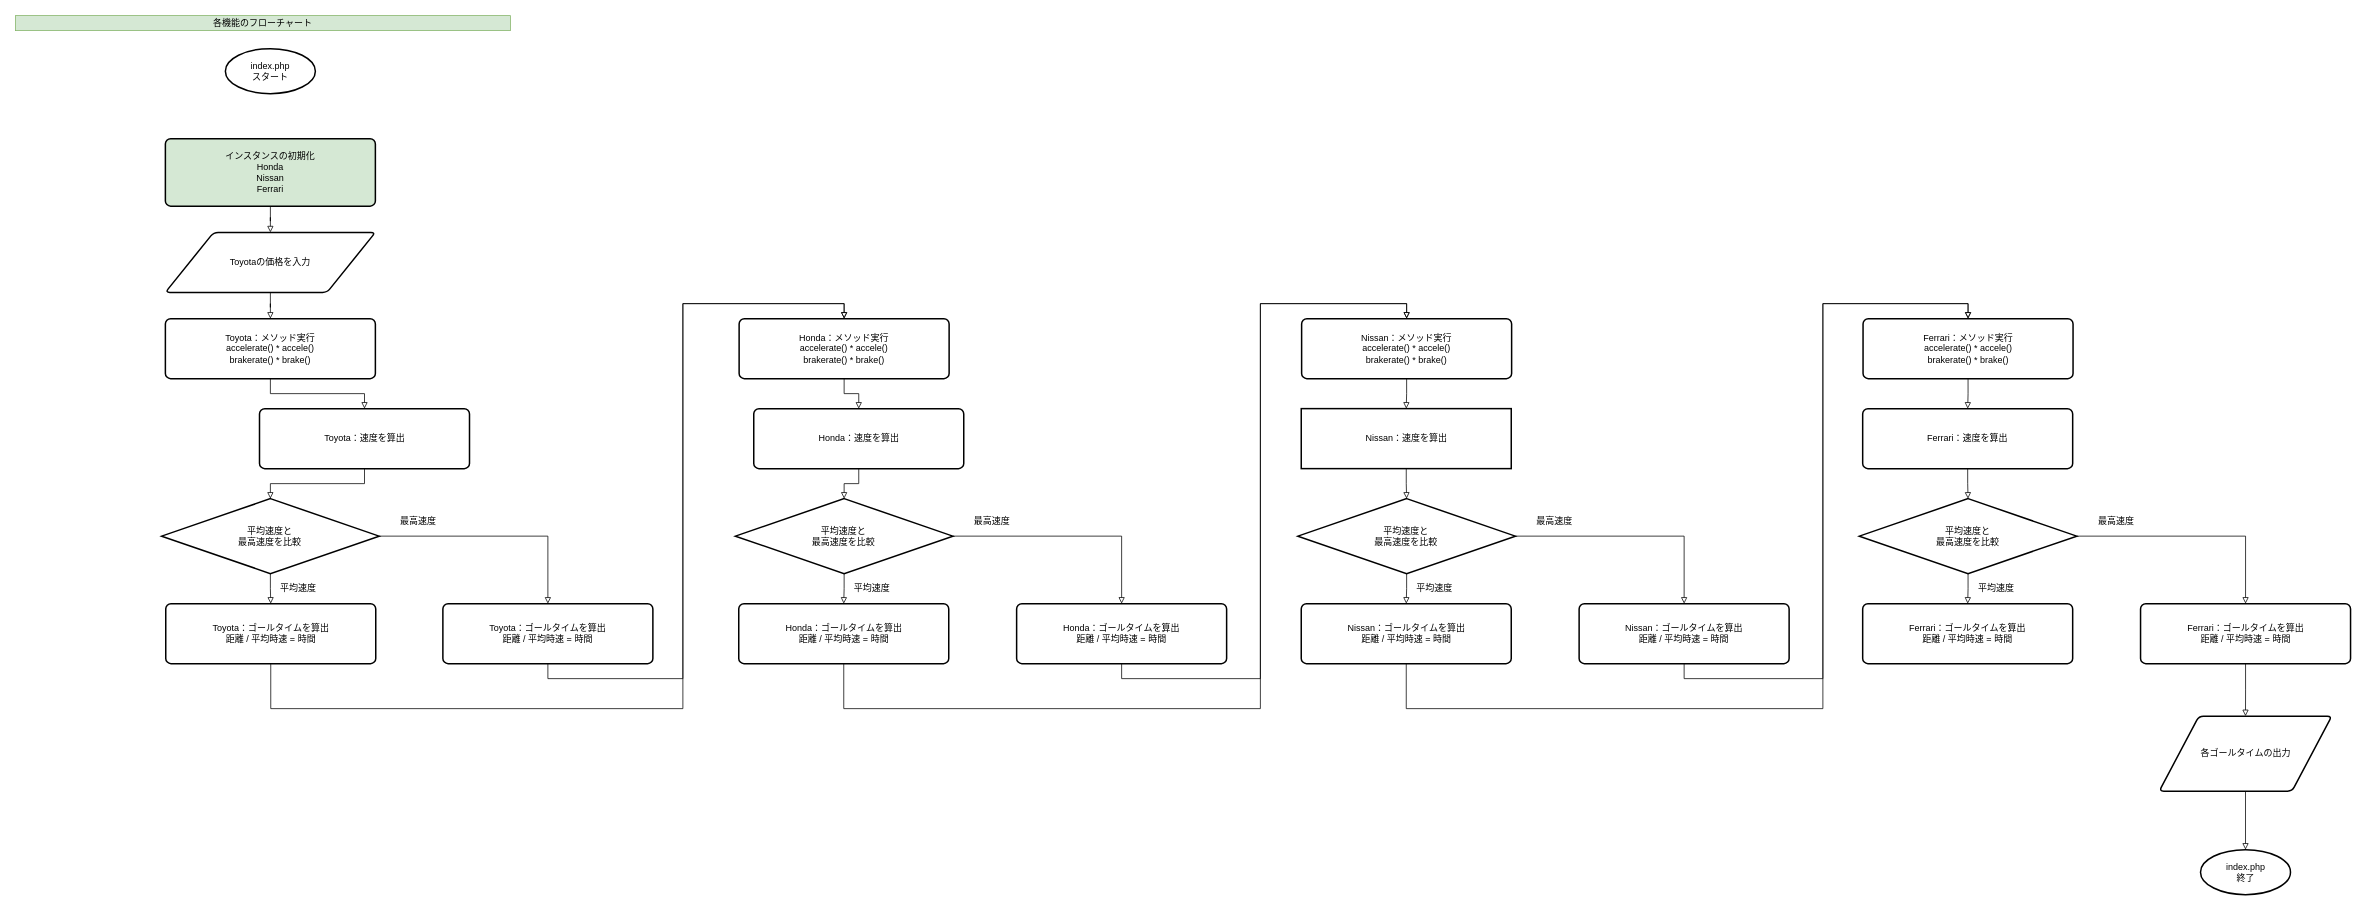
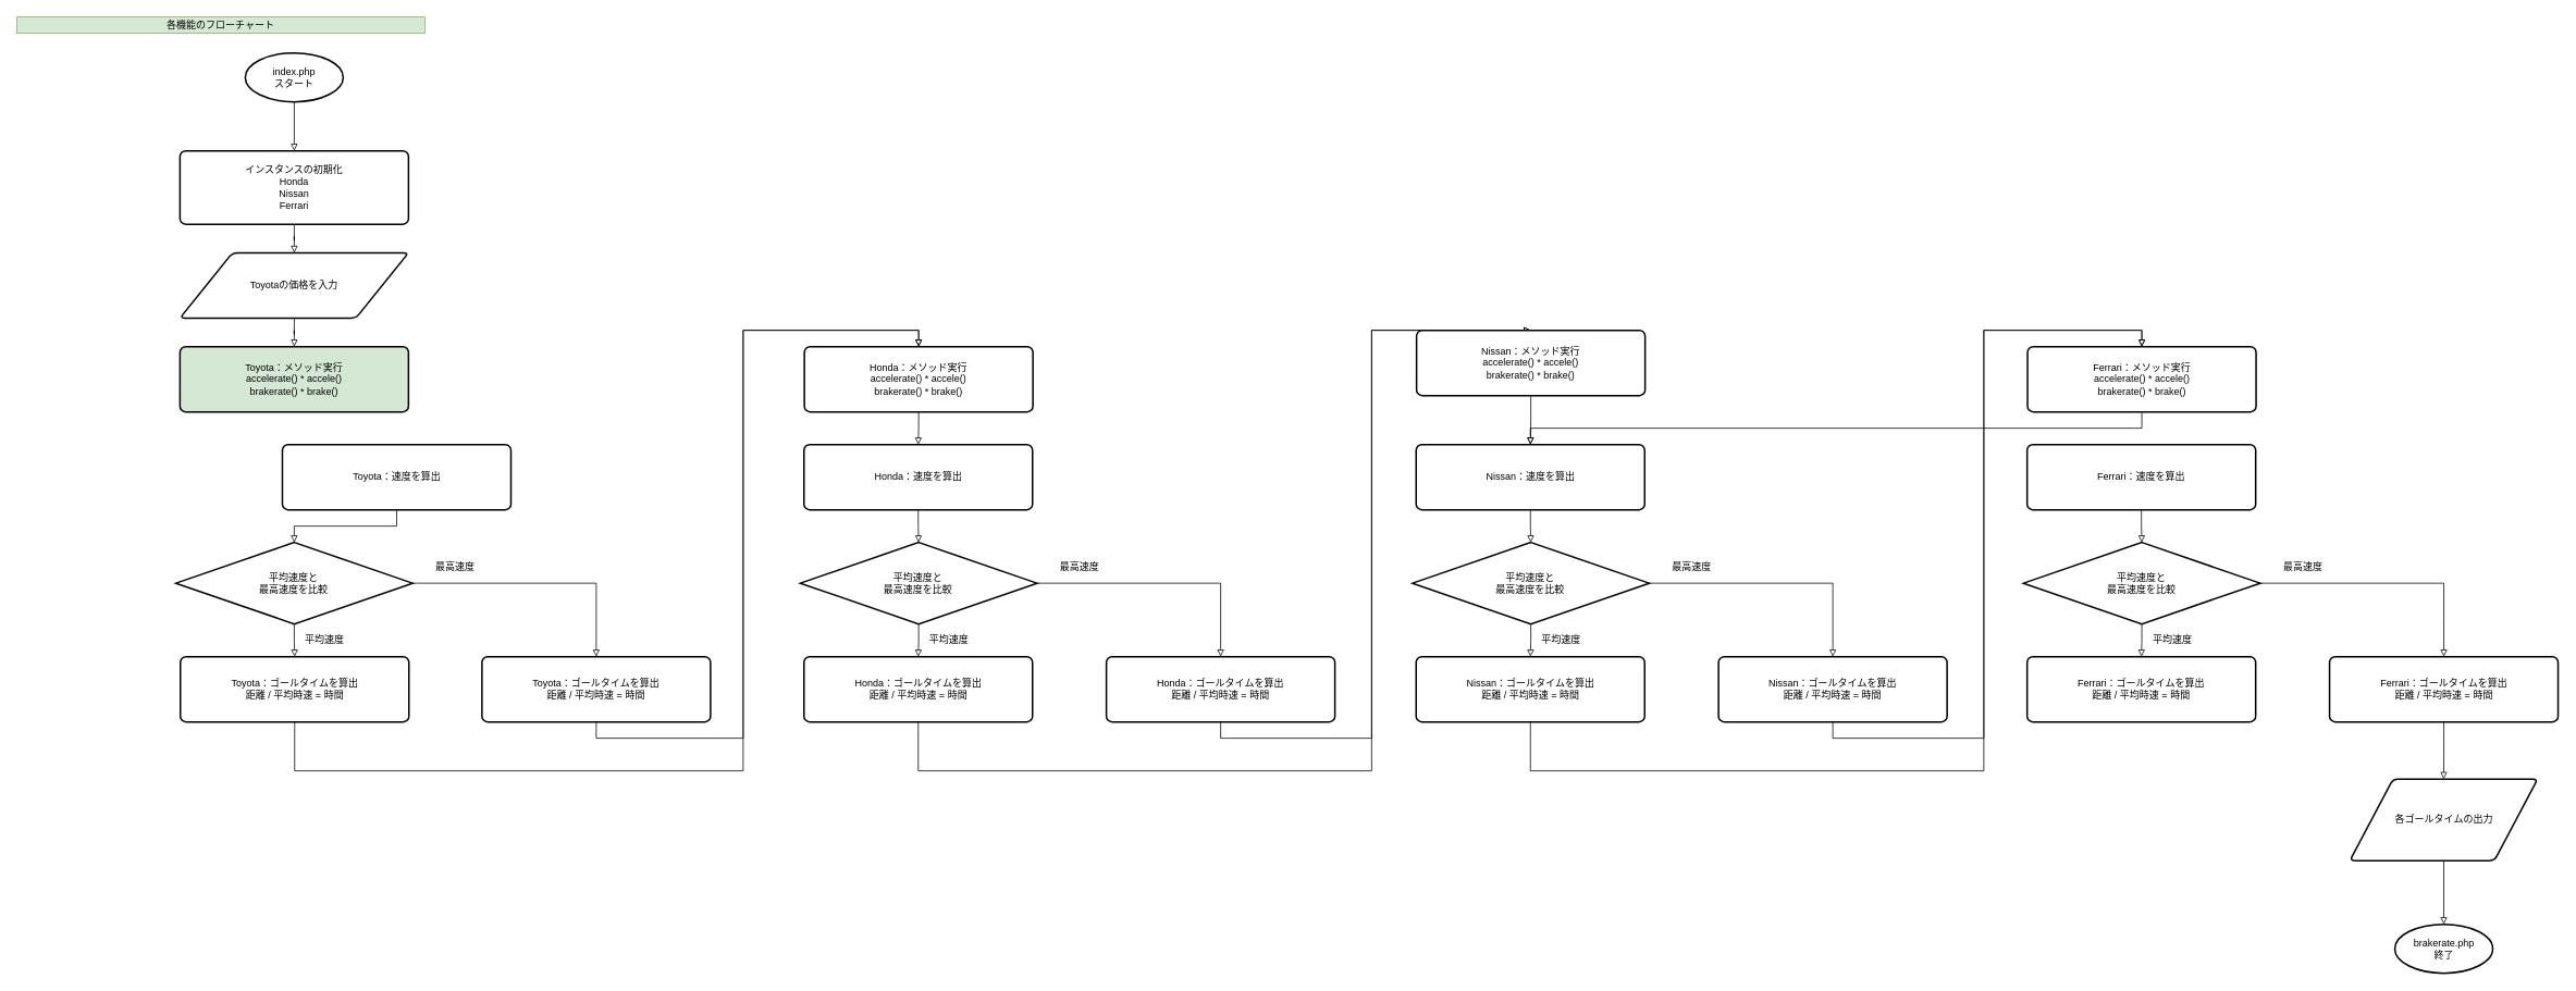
- <mxCell id="9" value="各機能のフローチャート" style="text;html=1;strokeColor=#82b366;fillColor=#d5e8d4;align=center;verticalAlign=middle;whiteSpace=wrap;rounded=0;" parent="1" vertex="1"><mxGeometry x="20" y="20" width="660" height="20" as="geometry" /></mxCell>
+ <mxCell id="9" value="各機能のフローチャート" style="text;html=1;strokeColor=#82b366;fillColor=#d5e8d4;align=center;verticalAlign=middle;whiteSpace=wrap;rounded=0;" parent="1" vertex="1"><mxGeometry x="20" y="20" width="500" height="20" as="geometry" /></mxCell>
+ <mxCell id="2" style="edgeStyle=orthogonalEdgeStyle;rounded=0;orthogonalLoop=1;jettySize=auto;html=1;exitX=0.5;exitY=1;exitDx=0;exitDy=0;exitPerimeter=0;endArrow=block;endFill=0;entryX=0.5;entryY=0;entryDx=0;entryDy=0;" parent="1" source="3" target="5" edge="1"><mxGeometry relative="1" as="geometry"><mxPoint x="360" y="165" as="targetPoint" /></mxGeometry></mxCell>
- <mxCell id="5" value="インスタンスの初期化&lt;br&gt;Honda&lt;br&gt;Nissan&lt;br&gt;Ferrari" style="rounded=1;whiteSpace=wrap;html=1;absoluteArcSize=1;arcSize=14;strokeWidth=2;fillColor=#d5e8d4;" parent="1" vertex="1"><mxGeometry x="220" y="184" width="280" height="90" as="geometry" /></mxCell>
+ <mxCell id="5" value="インスタンスの初期化&lt;br&gt;Honda&lt;br&gt;Nissan&lt;br&gt;Ferrari" style="rounded=1;whiteSpace=wrap;html=1;absoluteArcSize=1;arcSize=14;strokeWidth=2;" parent="1" vertex="1"><mxGeometry x="220" y="184" width="280" height="90" as="geometry" /></mxCell>
- <mxCell id="7" value="Toyota：メソッド実行&lt;br&gt;accelerate() * accele()&lt;br&gt;brakerate() * brake()" style="rounded=1;whiteSpace=wrap;html=1;absoluteArcSize=1;arcSize=14;strokeWidth=2;" parent="1" vertex="1"><mxGeometry x="220" y="424" width="280" height="80" as="geometry" /></mxCell>
+ <mxCell id="7" value="Toyota：メソッド実行&lt;br&gt;accelerate() * accele()&lt;br&gt;brakerate() * brake()" style="rounded=1;whiteSpace=wrap;html=1;absoluteArcSize=1;arcSize=14;strokeWidth=2;fillColor=#d5e8d4;" parent="1" vertex="1"><mxGeometry x="220" y="424" width="280" height="80" as="geometry" /></mxCell>
- <mxCell id="40" value="Nissan：メソッド実行&lt;br&gt;accelerate() * accele()&lt;br&gt;brakerate() * brake()" style="rounded=1;whiteSpace=wrap;html=1;absoluteArcSize=1;arcSize=14;strokeWidth=2;" vertex="1" parent="1"><mxGeometry x="1735" y="424" width="280" height="80" as="geometry" /></mxCell>
+ <mxCell id="40" value="Nissan：メソッド実行&lt;br&gt;accelerate() * accele()&lt;br&gt;brakerate() * brake()" style="rounded=1;whiteSpace=wrap;html=1;absoluteArcSize=1;arcSize=14;strokeWidth=2;" vertex="1" parent="1"><mxGeometry x="1735" y="404" width="280" height="80" as="geometry" /></mxCell>
- <mxCell id="6" style="edgeStyle=orthogonalEdgeStyle;rounded=0;orthogonalLoop=1;jettySize=auto;html=1;exitX=0.5;exitY=1;exitDx=0;exitDy=0;endArrow=block;endFill=0;" edge="1" parent="1" source="7" target="11"><mxGeometry relative="1" as="geometry" /></mxCell>
- <mxCell id="53" style="edgeStyle=orthogonalEdgeStyle;rounded=0;orthogonalLoop=1;jettySize=auto;html=1;exitX=0.5;exitY=1;exitDx=0;exitDy=0;endArrow=block;endFill=0;" edge="1" parent="1" source="54" target="56"><mxGeometry relative="1" as="geometry" /></mxCell>
+ <mxCell id="53" style="edgeStyle=orthogonalEdgeStyle;rounded=0;orthogonalLoop=1;jettySize=auto;html=1;exitX=0.5;exitY=1;exitDx=0;exitDy=0;endArrow=block;endFill=0;" edge="1" parent="1" source="54" target="42"><mxGeometry relative="1" as="geometry" /></mxCell>
- <mxCell id="28" value="Honda：速度を算出" style="rounded=1;whiteSpace=wrap;html=1;absoluteArcSize=1;arcSize=14;strokeWidth=2;" vertex="1" parent="1"><mxGeometry x="1004.5" y="544" width="280" height="80" as="geometry" /></mxCell>
+ <mxCell id="28" value="Honda：速度を算出" style="rounded=1;whiteSpace=wrap;html=1;absoluteArcSize=1;arcSize=14;strokeWidth=2;" vertex="1" parent="1"><mxGeometry x="984.5" y="544" width="280" height="80" as="geometry" /></mxCell>
- <mxCell id="42" value="Nissan：速度を算出" style="whiteSpace=wrap;html=1;absoluteArcSize=1;arcSize=14;strokeWidth=2;rounded=0;" vertex="1" parent="1"><mxGeometry x="1734.5" y="544" width="280" height="80" as="geometry" /></mxCell>
+ <mxCell id="42" value="Nissan：速度を算出" style="rounded=1;whiteSpace=wrap;html=1;absoluteArcSize=1;arcSize=14;strokeWidth=2;" vertex="1" parent="1"><mxGeometry x="1734.5" y="544" width="280" height="80" as="geometry" /></mxCell>
- <mxCell id="8" value="index.php&lt;br&gt;終了&lt;br&gt;" style="strokeWidth=2;html=1;shape=mxgraph.flowchart.start_1;whiteSpace=wrap;" parent="1" vertex="1"><mxGeometry x="2933.5" y="1132" width="120" height="60" as="geometry" /></mxCell>
+ <mxCell id="8" value="brakerate.php&lt;br&gt;終了&lt;br&gt;" style="strokeWidth=2;html=1;shape=mxgraph.flowchart.start_1;whiteSpace=wrap;" parent="1" vertex="1"><mxGeometry x="2933.5" y="1132" width="120" height="60" as="geometry" /></mxCell>
